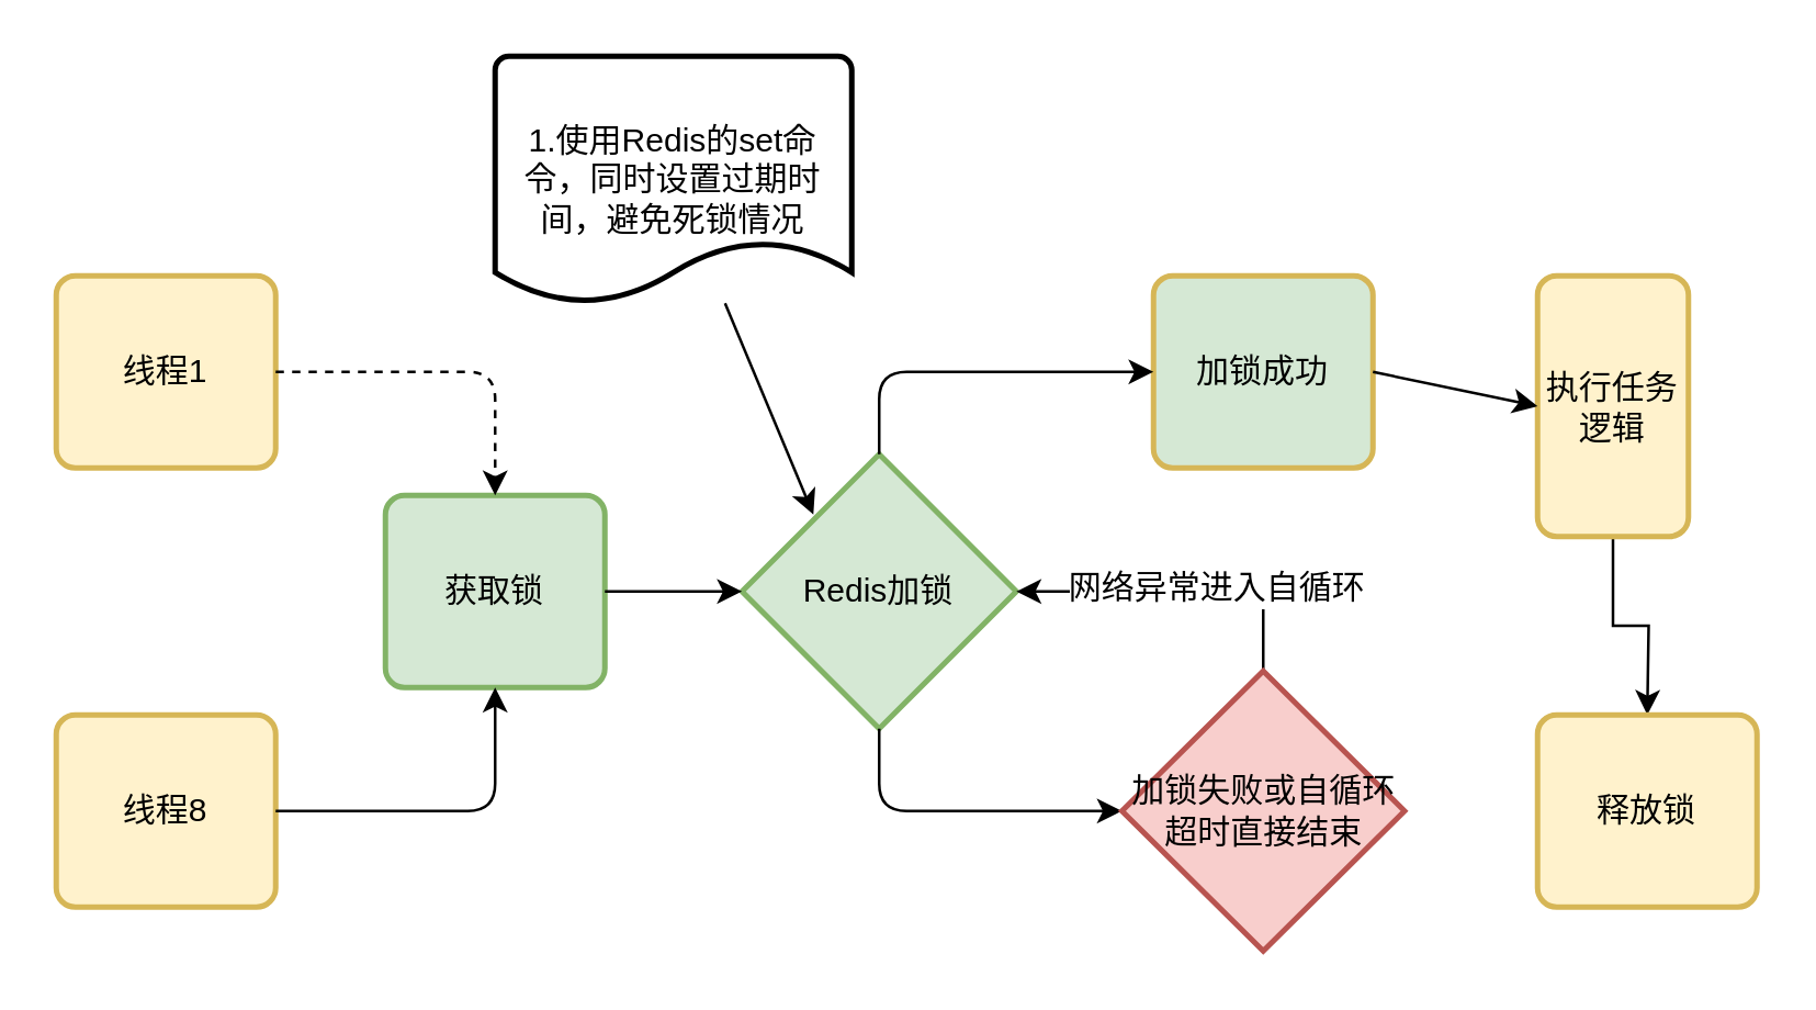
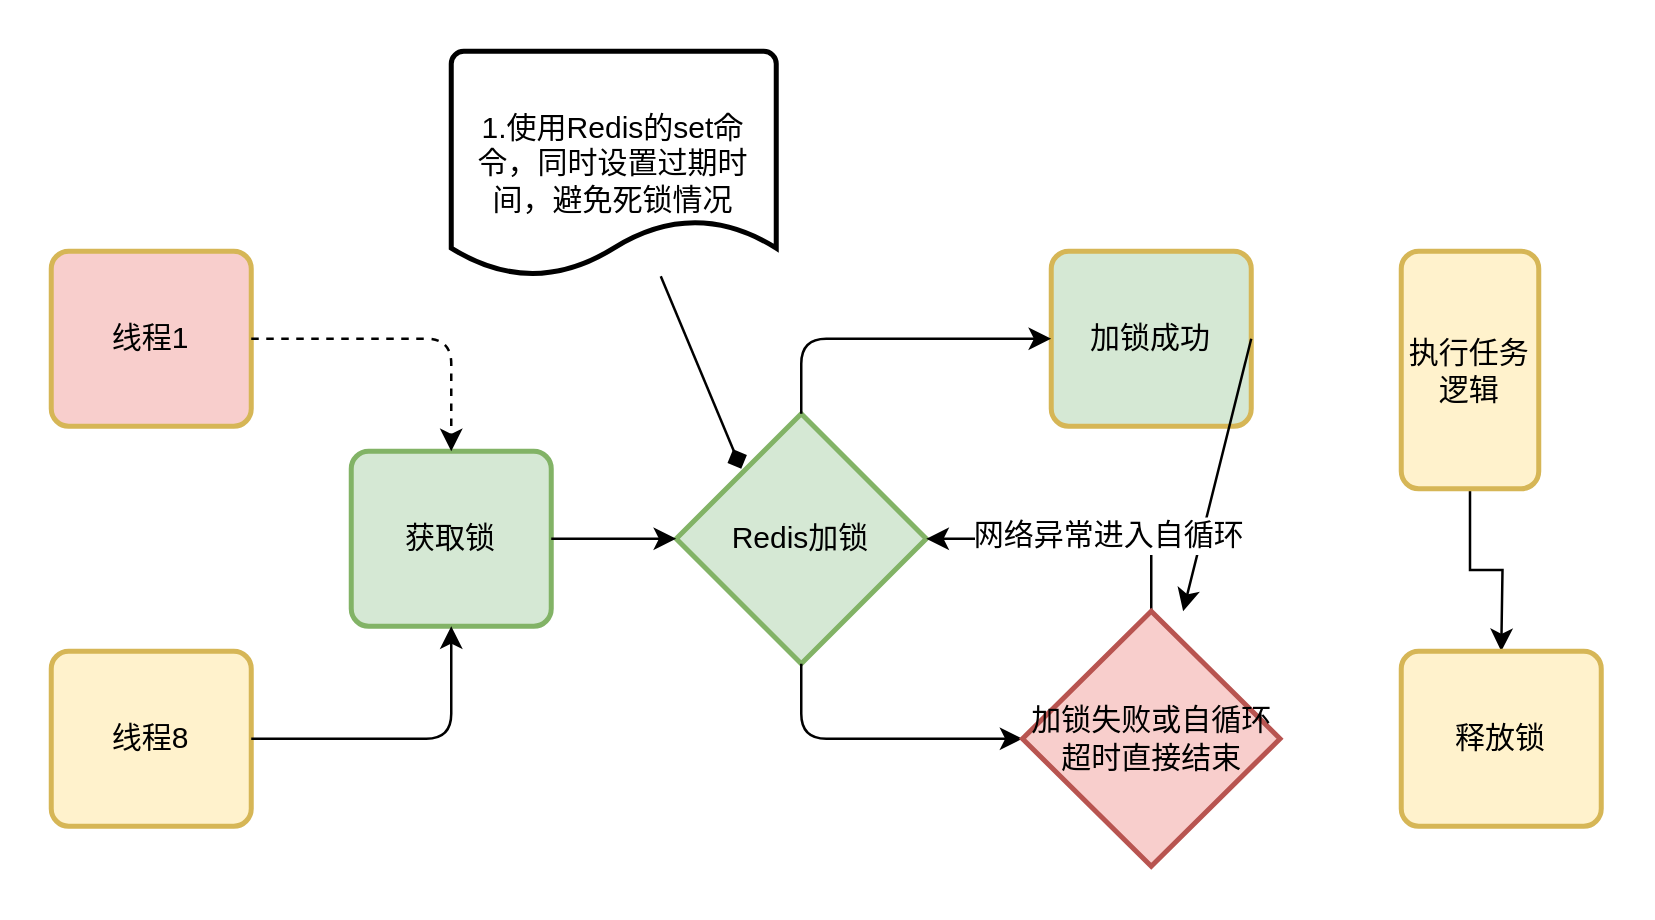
- <mxCell id="2" value="线程1" style="rounded=1;whiteSpace=wrap;html=1;absoluteArcSize=1;arcSize=14;strokeWidth=2;fillColor=#fff2cc;strokeColor=#d6b656;" vertex="1" parent="1"><mxGeometry x="20" y="100" width="80" height="70" as="geometry" /></mxCell>
+ <mxCell id="2" value="线程1" style="rounded=1;whiteSpace=wrap;html=1;absoluteArcSize=1;arcSize=14;strokeWidth=2;fillColor=#f8cecc;strokeColor=#d6b656;" vertex="1" parent="1"><mxGeometry x="20" y="100" width="80" height="70" as="geometry" /></mxCell>
- <mxCell id="14" value="" style="endArrow=classic;html=1;entryX=0;entryY=0.5;entryDx=0;entryDy=0;exitX=1;exitY=0.5;exitDx=0;exitDy=0;" edge="1" parent="1" source="8" target="13"><mxGeometry width="50" height="50" relative="1" as="geometry"><mxPoint x="370" y="270" as="sourcePoint" /><mxPoint x="420" y="220" as="targetPoint" /></mxGeometry></mxCell>
+ <mxCell id="14" value="" style="endArrow=classic;html=1;exitX=1;exitY=0.5;exitDx=0;exitDy=0;" edge="1" parent="1" source="8" target="20"><mxGeometry width="50" height="50" relative="1" as="geometry"><mxPoint x="370" y="270" as="sourcePoint" /><mxPoint x="420" y="220" as="targetPoint" /></mxGeometry></mxCell>
- <mxCell id="17" value="" style="endArrow=classic;html=1;entryX=0.26;entryY=0.22;entryDx=0;entryDy=0;entryPerimeter=0;" edge="1" parent="1" source="16" target="7"><mxGeometry width="50" height="50" relative="1" as="geometry"><mxPoint x="370" y="270" as="sourcePoint" /><mxPoint x="420" y="220" as="targetPoint" /></mxGeometry></mxCell>
+ <mxCell id="17" value="" style="endArrow=diamond;html=1;entryX=0.26;entryY=0.22;entryDx=0;entryDy=0;entryPerimeter=0;" edge="1" parent="1" source="16" target="7"><mxGeometry width="50" height="50" relative="1" as="geometry"><mxPoint x="370" y="270" as="sourcePoint" /><mxPoint x="420" y="220" as="targetPoint" /></mxGeometry></mxCell>
